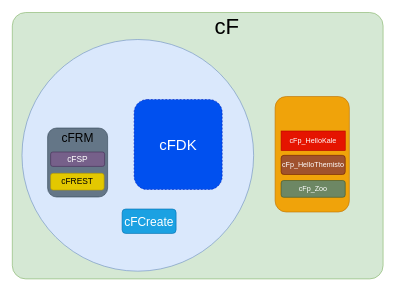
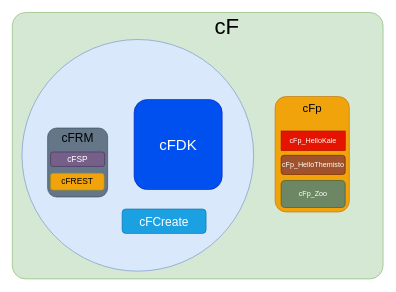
+ <mxCell id="5" value="cFp" style="text;html=1;strokeColor=none;fillColor=none;align=center;verticalAlign=middle;whiteSpace=wrap;rounded=0;fontSize=19;" vertex="1" parent="1"><mxGeometry x="489.87" y="170" width="60" height="19" as="geometry" /></mxCell>
- <mxCell id="9" value="cFDK" style="rounded=1;whiteSpace=wrap;html=1;fontSize=25;fillColor=#0050ef;fontColor=#ffffff;strokeColor=#001DBC;dashed=1;" vertex="1" parent="1"><mxGeometry x="223" y="165" width="146.82" height="150" as="geometry" /></mxCell>
+ <mxCell id="9" value="cFDK" style="rounded=1;whiteSpace=wrap;html=1;fontSize=25;fillColor=#0050ef;fontColor=#ffffff;strokeColor=#001DBC;" vertex="1" parent="1"><mxGeometry x="223" y="165" width="146.82" height="150" as="geometry" /></mxCell>
- <mxCell id="13" value="cFREST" style="rounded=1;whiteSpace=wrap;html=1;fontSize=14;fillColor=#e3c800;fontColor=#000000;strokeColor=#B09500;" vertex="1" parent="1"><mxGeometry x="83.87" y="288" width="89.13" height="28" as="geometry" /></mxCell>
+ <mxCell id="13" value="cFREST" style="rounded=1;whiteSpace=wrap;html=1;fontSize=14;fillColor=#f0a30a;fontColor=#000000;strokeColor=#B09500;" vertex="1" parent="1"><mxGeometry x="83.87" y="288" width="89.13" height="28" as="geometry" /></mxCell>
- <mxCell id="8" value="cFp_Zoo" style="rounded=1;whiteSpace=wrap;html=1;fontSize=12;fillColor=#6d8764;fontColor=#ffffff;strokeColor=#3A5431;" vertex="1" parent="1"><mxGeometry x="468" y="300" width="106.88" height="28" as="geometry" /></mxCell>
+ <mxCell id="8" value="cFp_Zoo" style="rounded=1;whiteSpace=wrap;html=1;fontSize=12;fillColor=#6d8764;fontColor=#ffffff;strokeColor=#3A5431;" vertex="1" parent="1"><mxGeometry x="468" y="300" width="106.88" height="45" as="geometry" /></mxCell>
- <mxCell id="14" value="cFCreate" style="rounded=1;whiteSpace=wrap;html=1;fontSize=20;fillColor=#1ba1e2;fontColor=#ffffff;strokeColor=#006EAF;" vertex="1" parent="1"><mxGeometry x="203" y="347.5" width="90" height="40.75" as="geometry" /></mxCell>
+ <mxCell id="14" value="cFCreate" style="rounded=1;whiteSpace=wrap;html=1;fontSize=20;fillColor=#1ba1e2;fontColor=#ffffff;strokeColor=#006EAF;" vertex="1" parent="1"><mxGeometry x="203" y="347.5" width="140" height="40.75" as="geometry" /></mxCell>
